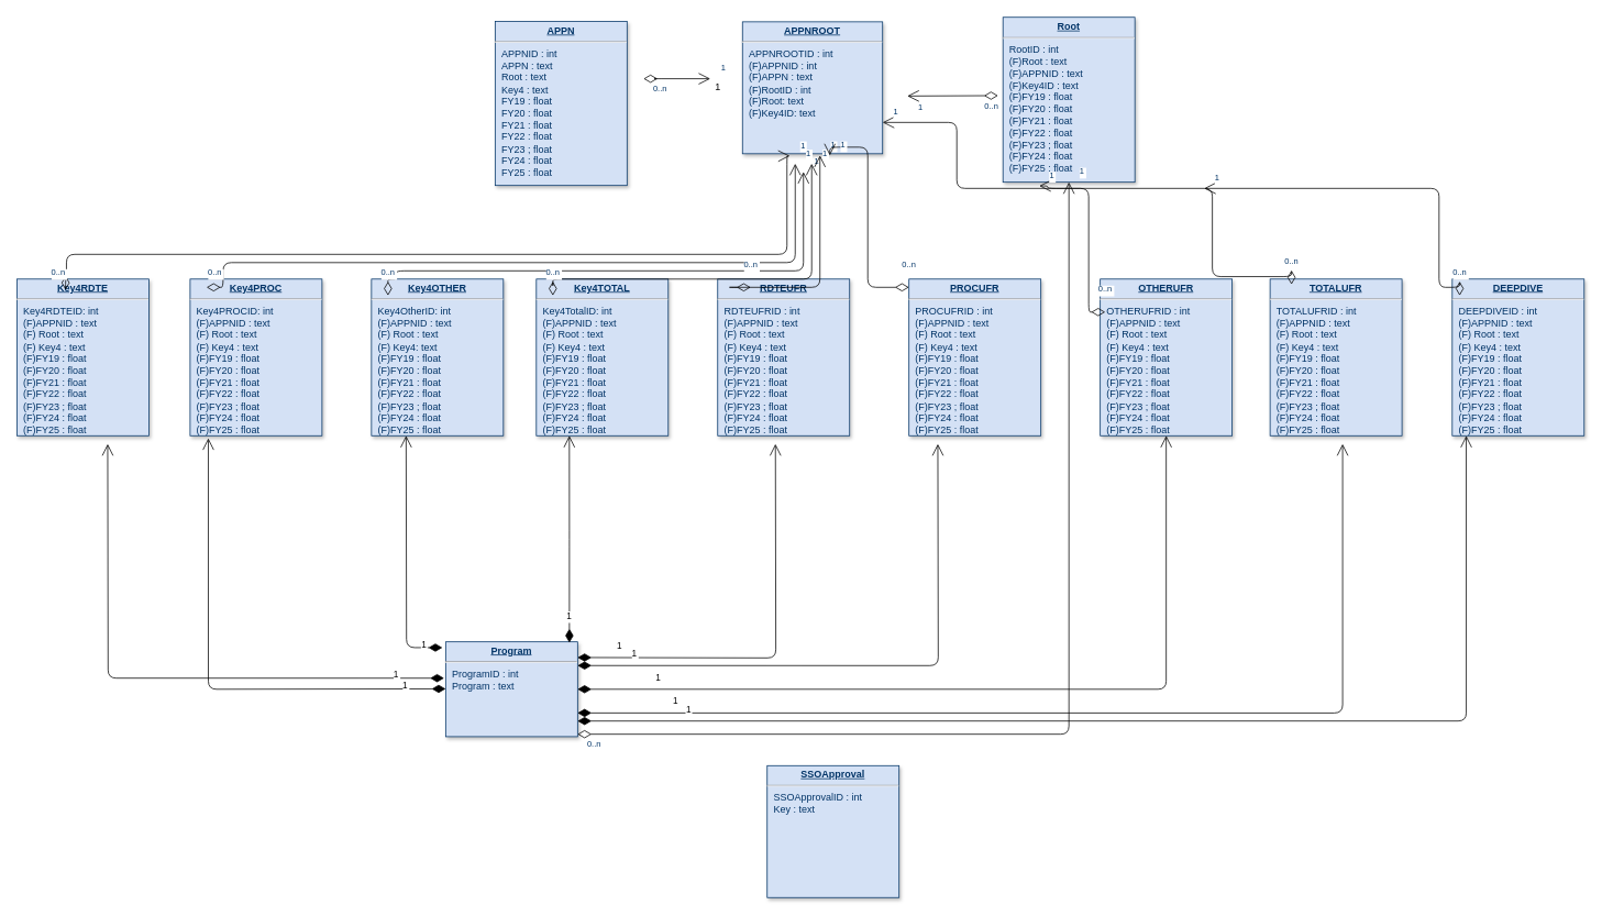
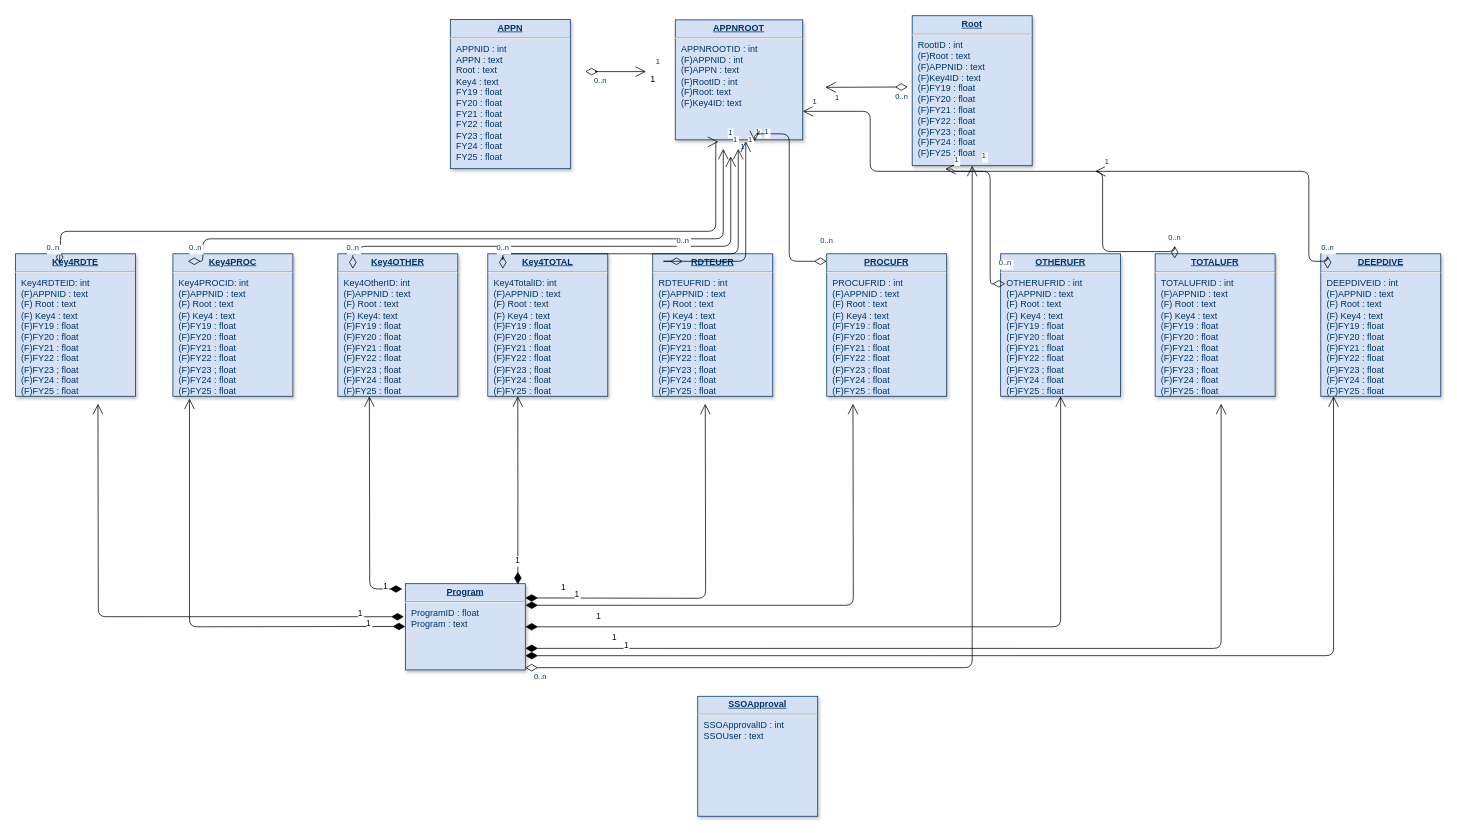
- <mxCell id="2" value="&lt;p style=&quot;margin: 0px ; margin-top: 4px ; text-align: center ; text-decoration: underline&quot;&gt;&lt;strong&gt;Program&lt;/strong&gt;&lt;/p&gt;&lt;hr&gt;&lt;p style=&quot;margin: 0px ; margin-left: 8px&quot;&gt;ProgramID : int&lt;/p&gt;&lt;p style=&quot;margin: 0px ; margin-left: 8px&quot;&gt;Program : text&lt;/p&gt;&lt;p style=&quot;margin: 0px ; margin-left: 8px&quot;&gt;&lt;br&gt;&lt;/p&gt;&lt;p style=&quot;margin: 0px ; margin-left: 8px&quot;&gt;&lt;br&gt;&lt;/p&gt;" style="verticalAlign=top;align=left;overflow=fill;fontSize=12;fontFamily=Helvetica;html=1;strokeColor=#003366;shadow=1;fillColor=#D4E1F5;fontColor=#003366" parent="1" vertex="1"><mxGeometry x="540" y="778" width="160" height="115" as="geometry" /></mxCell>
+ <mxCell id="2" value="&lt;p style=&quot;margin: 0px ; margin-top: 4px ; text-align: center ; text-decoration: underline&quot;&gt;&lt;strong&gt;Program&lt;/strong&gt;&lt;/p&gt;&lt;hr&gt;&lt;p style=&quot;margin: 0px ; margin-left: 8px&quot;&gt;ProgramID : float&lt;/p&gt;&lt;p style=&quot;margin: 0px ; margin-left: 8px&quot;&gt;Program : text&lt;/p&gt;&lt;p style=&quot;margin: 0px ; margin-left: 8px&quot;&gt;&lt;br&gt;&lt;/p&gt;&lt;p style=&quot;margin: 0px ; margin-left: 8px&quot;&gt;&lt;br&gt;&lt;/p&gt;" style="verticalAlign=top;align=left;overflow=fill;fontSize=12;fontFamily=Helvetica;html=1;strokeColor=#003366;shadow=1;fillColor=#D4E1F5;fontColor=#003366" parent="1" vertex="1"><mxGeometry x="540" y="778" width="160" height="115" as="geometry" /></mxCell>
- <mxCell id="4" value="&lt;p style=&quot;margin: 0px ; margin-top: 4px ; text-align: center ; text-decoration: underline&quot;&gt;&lt;strong&gt;SSOApproval&lt;/strong&gt;&lt;/p&gt;&lt;hr&gt;&lt;p style=&quot;margin: 0px ; margin-left: 8px&quot;&gt;SSOApprovalID : int&lt;/p&gt;&lt;p style=&quot;margin: 0px ; margin-left: 8px&quot;&gt;Key : text&lt;/p&gt;" style="verticalAlign=top;align=left;overflow=fill;fontSize=12;fontFamily=Helvetica;html=1;strokeColor=#003366;shadow=1;fillColor=#D4E1F5;fontColor=#003366" parent="1" vertex="1"><mxGeometry x="930" y="928.14" width="160" height="160" as="geometry" /></mxCell>
+ <mxCell id="4" value="&lt;p style=&quot;margin: 0px ; margin-top: 4px ; text-align: center ; text-decoration: underline&quot;&gt;&lt;strong&gt;SSOApproval&lt;/strong&gt;&lt;/p&gt;&lt;hr&gt;&lt;p style=&quot;margin: 0px ; margin-left: 8px&quot;&gt;SSOApprovalID : int&lt;/p&gt;&lt;p style=&quot;margin: 0px ; margin-left: 8px&quot;&gt;SSOUser : text&lt;/p&gt;" style="verticalAlign=top;align=left;overflow=fill;fontSize=12;fontFamily=Helvetica;html=1;strokeColor=#003366;shadow=1;fillColor=#D4E1F5;fontColor=#003366" parent="1" vertex="1"><mxGeometry x="930" y="928.14" width="160" height="160" as="geometry" /></mxCell>
